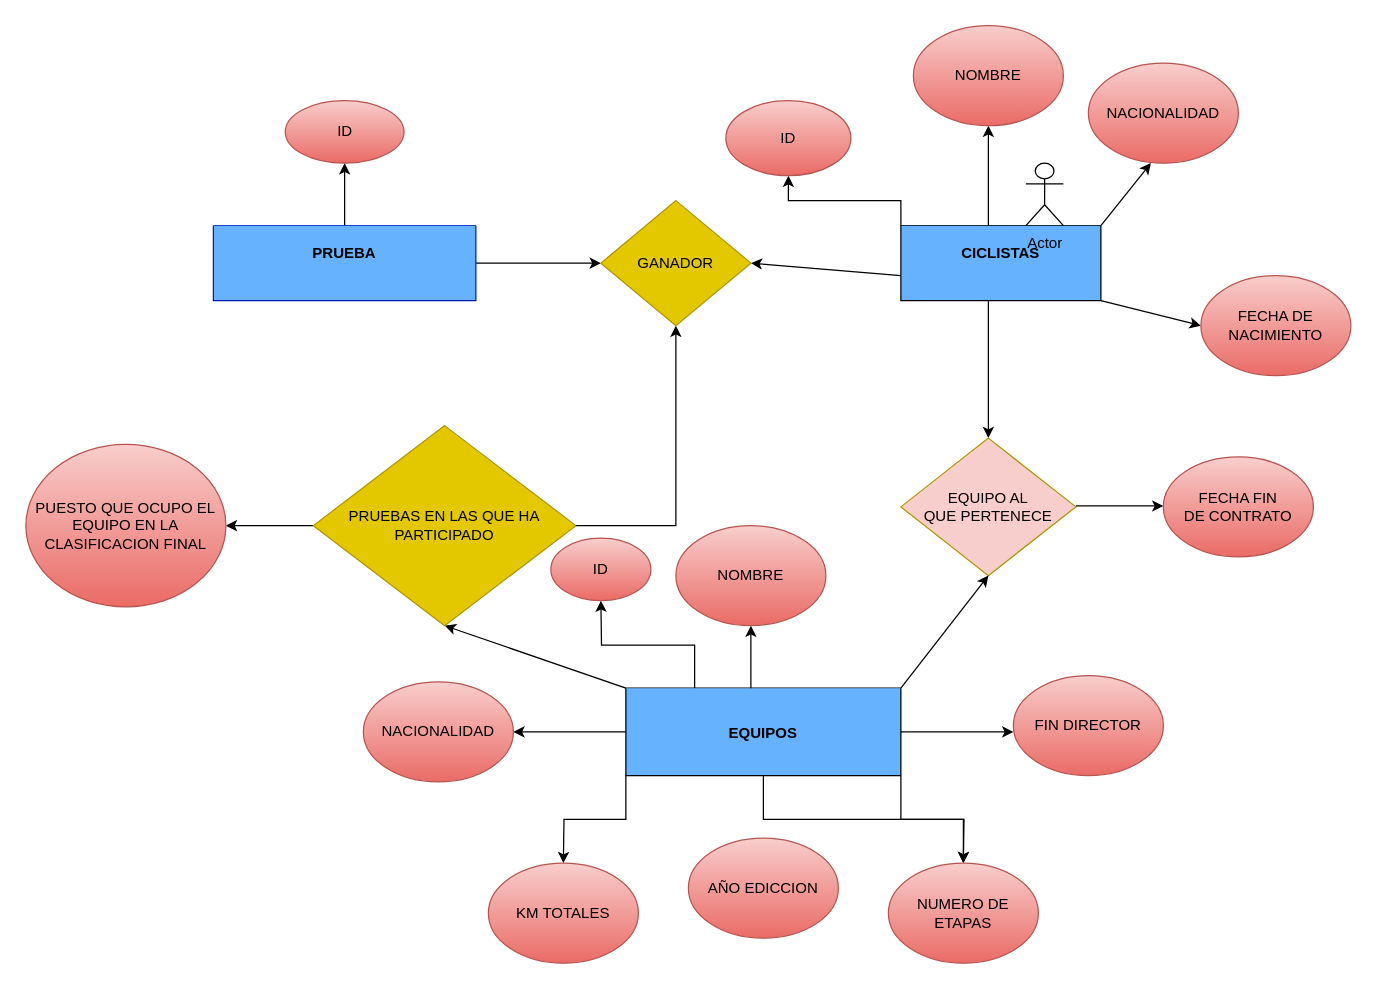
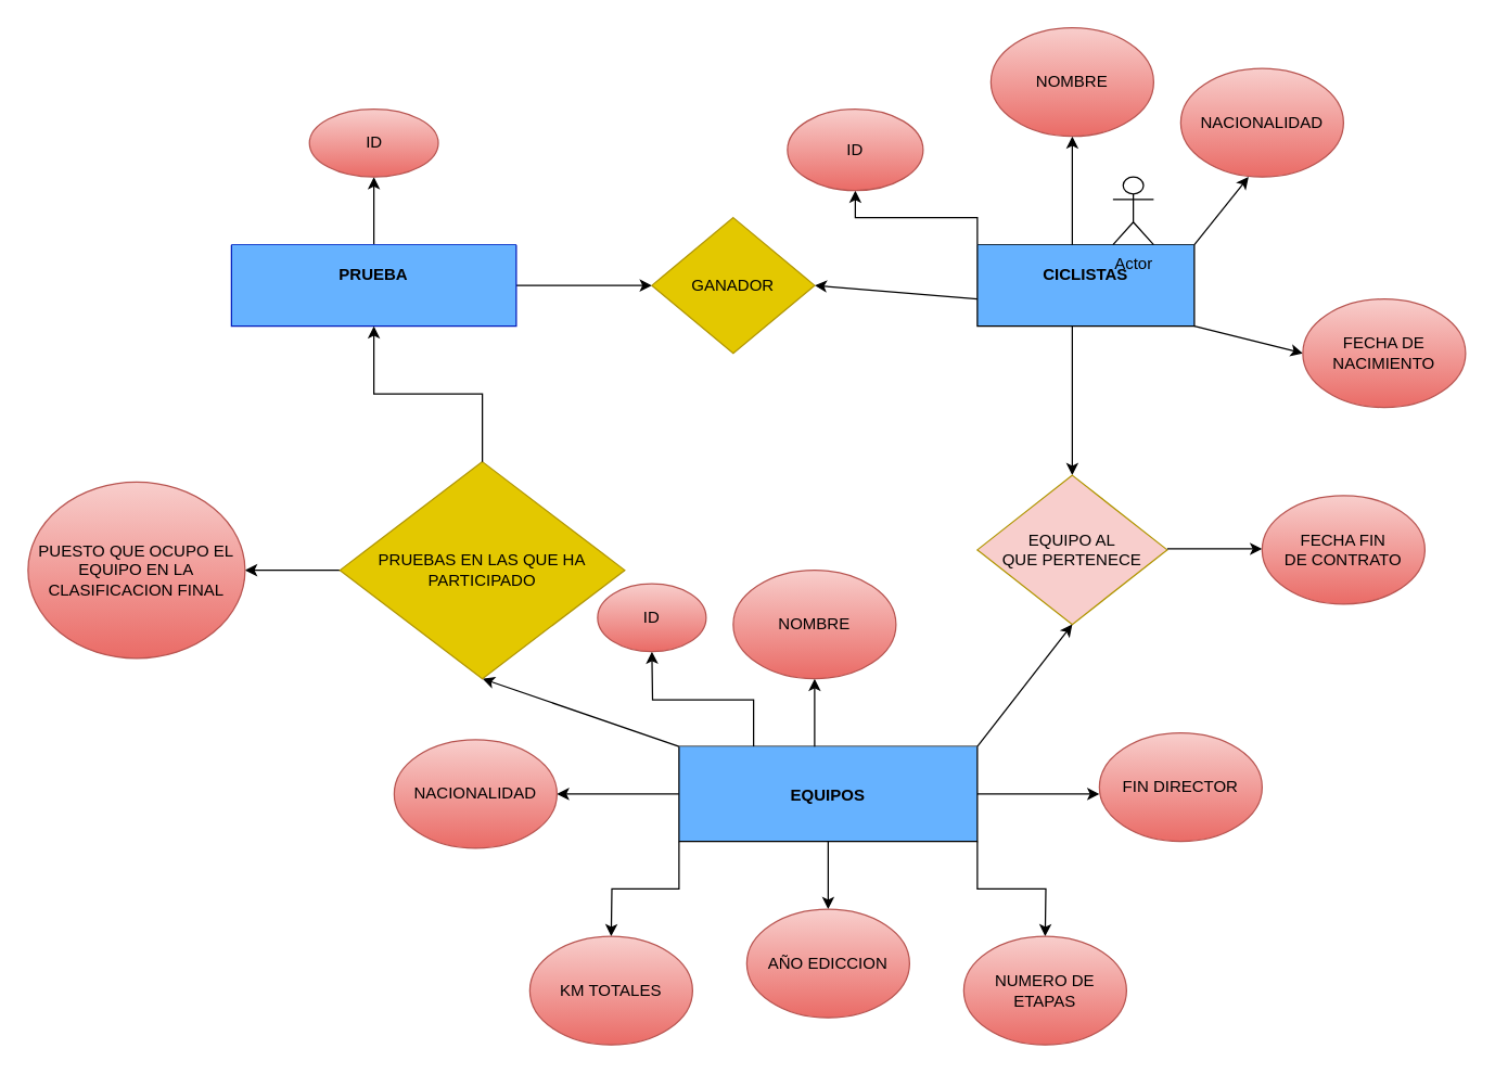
- <mxCell id="32" style="edgeStyle=orthogonalEdgeStyle;rounded=0;orthogonalLoop=1;jettySize=auto;html=1;" edge="1" parent="1" source="31" target="38"><mxGeometry relative="1" as="geometry" /></mxCell>
+ <mxCell id="32" style="edgeStyle=orthogonalEdgeStyle;rounded=0;orthogonalLoop=1;jettySize=auto;html=1;entryX=0.5;entryY=1;entryDx=0;entryDy=0;" edge="1" parent="1" source="31" target="23"><mxGeometry relative="1" as="geometry" /></mxCell>
- <mxCell id="8" style="edgeStyle=orthogonalEdgeStyle;rounded=0;orthogonalLoop=1;jettySize=auto;html=1;" edge="1" parent="1" source="12" target="35"><mxGeometry relative="1" as="geometry"><mxPoint x="610" y="690" as="targetPoint" /></mxGeometry></mxCell>
+ <mxCell id="8" style="edgeStyle=orthogonalEdgeStyle;rounded=0;orthogonalLoop=1;jettySize=auto;html=1;" edge="1" parent="1" source="12" target="34"><mxGeometry relative="1" as="geometry"><mxPoint x="610" y="690" as="targetPoint" /></mxGeometry></mxCell>
